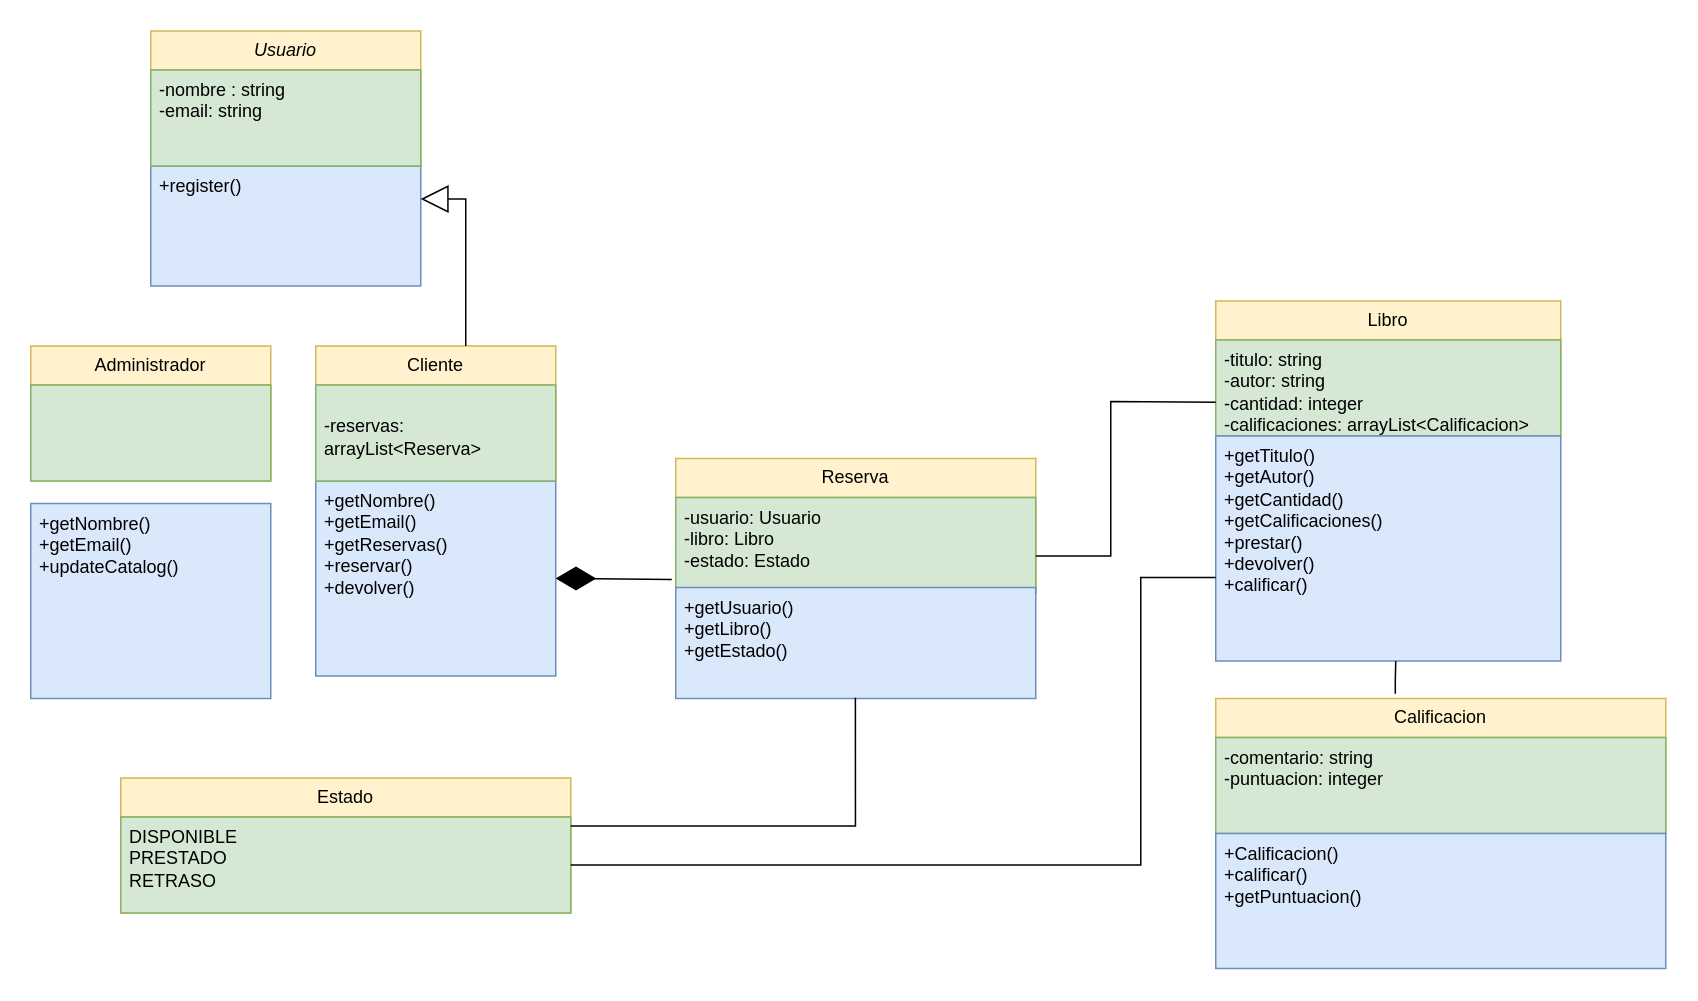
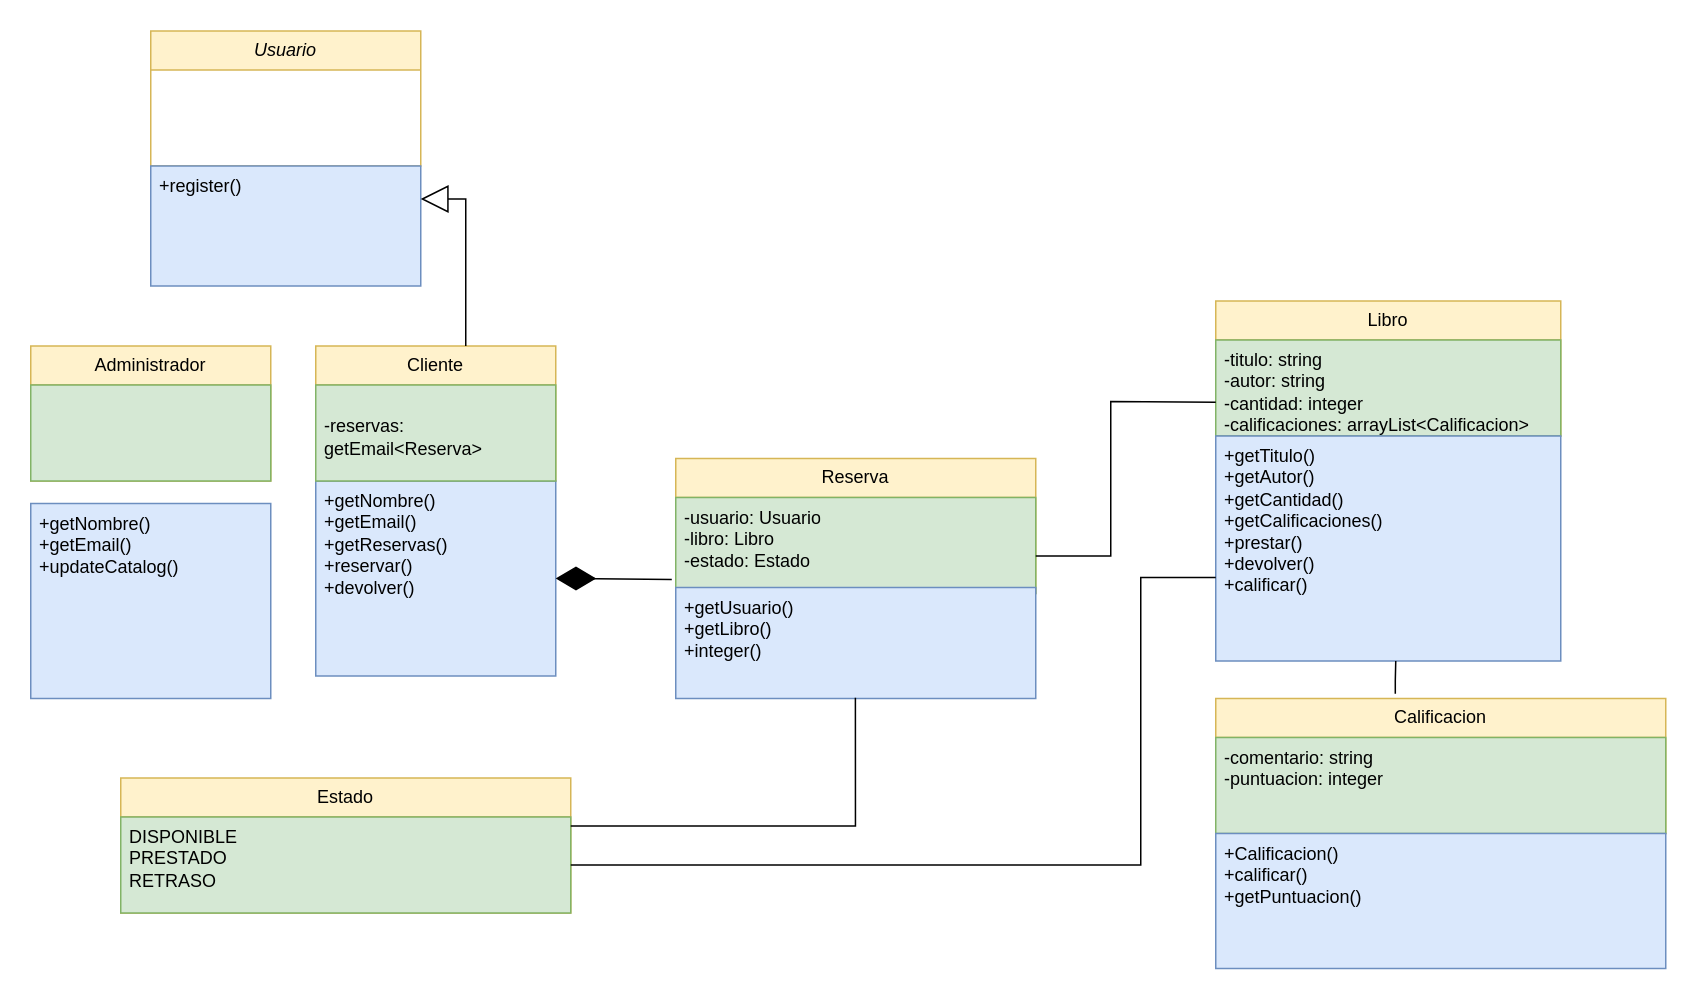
- <mxCell id="15" value="-nombre : string&lt;br&gt;-email: string&lt;br&gt;" style="text;strokeColor=#82b366;fillColor=#d5e8d4;align=left;verticalAlign=top;spacingLeft=4;spacingRight=4;overflow=hidden;rotatable=0;points=[[0,0.5],[1,0.5]];portConstraint=eastwest;whiteSpace=wrap;html=1;" vertex="1" parent="1"><mxGeometry x="100" y="46" width="180" height="64" as="geometry" /></mxCell>
- <mxCell id="21" value="&lt;br&gt;-reservas: arrayList&amp;lt;Reserva&amp;gt;" style="text;strokeColor=#82b366;fillColor=#d5e8d4;align=left;verticalAlign=top;spacingLeft=4;spacingRight=4;overflow=hidden;rotatable=0;points=[[0,0.5],[1,0.5]];portConstraint=eastwest;whiteSpace=wrap;html=1;" vertex="1" parent="1"><mxGeometry x="210" y="256" width="160" height="64" as="geometry" /></mxCell>
+ <mxCell id="21" value="&lt;br&gt;-reservas: getEmail&amp;lt;Reserva&amp;gt;" style="text;strokeColor=#82b366;fillColor=#d5e8d4;align=left;verticalAlign=top;spacingLeft=4;spacingRight=4;overflow=hidden;rotatable=0;points=[[0,0.5],[1,0.5]];portConstraint=eastwest;whiteSpace=wrap;html=1;" vertex="1" parent="1"><mxGeometry x="210" y="256" width="160" height="64" as="geometry" /></mxCell>
- <mxCell id="10" value="+getUsuario()&lt;br&gt;+getLibro()&lt;br&gt;+getEstado()&lt;br&gt;" style="text;strokeColor=#6c8ebf;fillColor=#dae8fc;align=left;verticalAlign=top;spacingLeft=4;spacingRight=4;overflow=hidden;rotatable=0;points=[[0,0.5],[1,0.5]];portConstraint=eastwest;whiteSpace=wrap;html=1;" parent="1" vertex="1"><mxGeometry x="450" y="391" width="240" height="74" as="geometry" /></mxCell>
+ <mxCell id="10" value="+getUsuario()&lt;br&gt;+getLibro()&lt;br&gt;+integer()&lt;br&gt;" style="text;strokeColor=#6c8ebf;fillColor=#dae8fc;align=left;verticalAlign=top;spacingLeft=4;spacingRight=4;overflow=hidden;rotatable=0;points=[[0,0.5],[1,0.5]];portConstraint=eastwest;whiteSpace=wrap;html=1;" parent="1" vertex="1"><mxGeometry x="450" y="391" width="240" height="74" as="geometry" /></mxCell>
